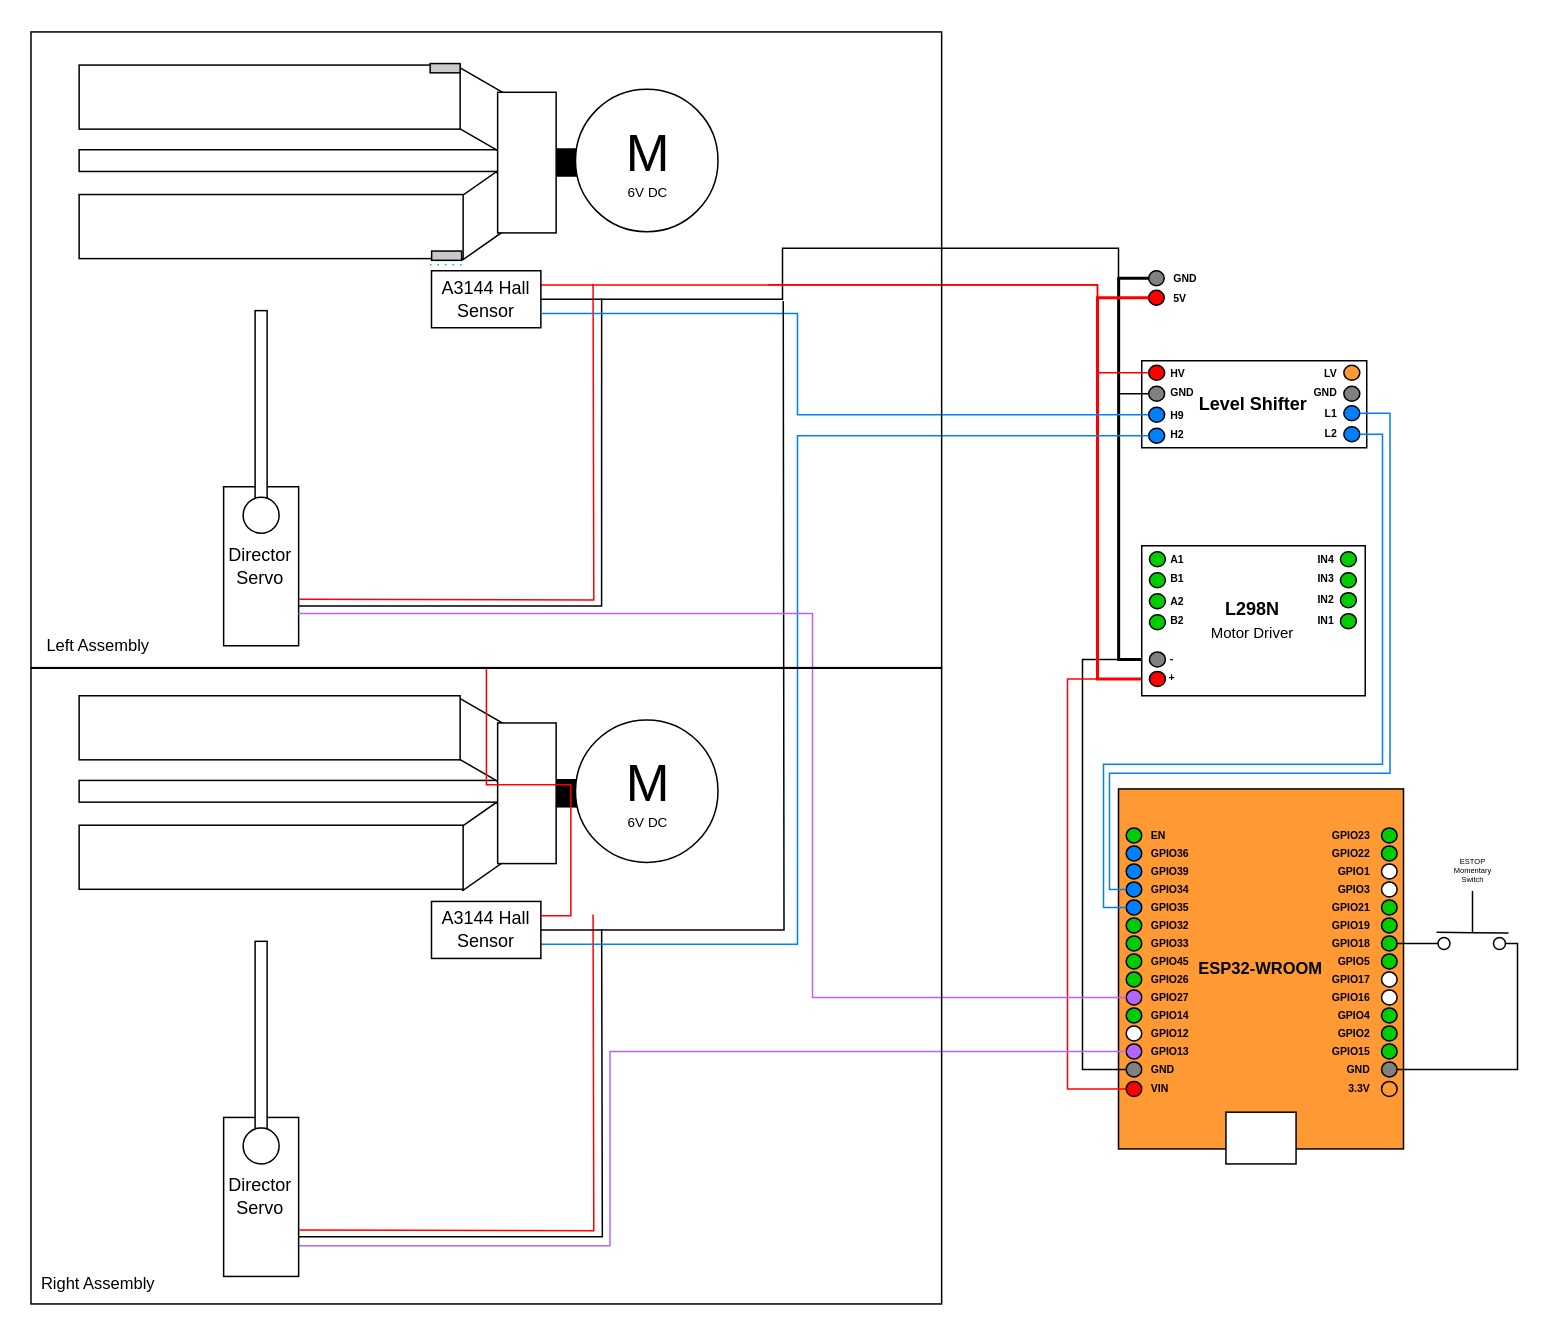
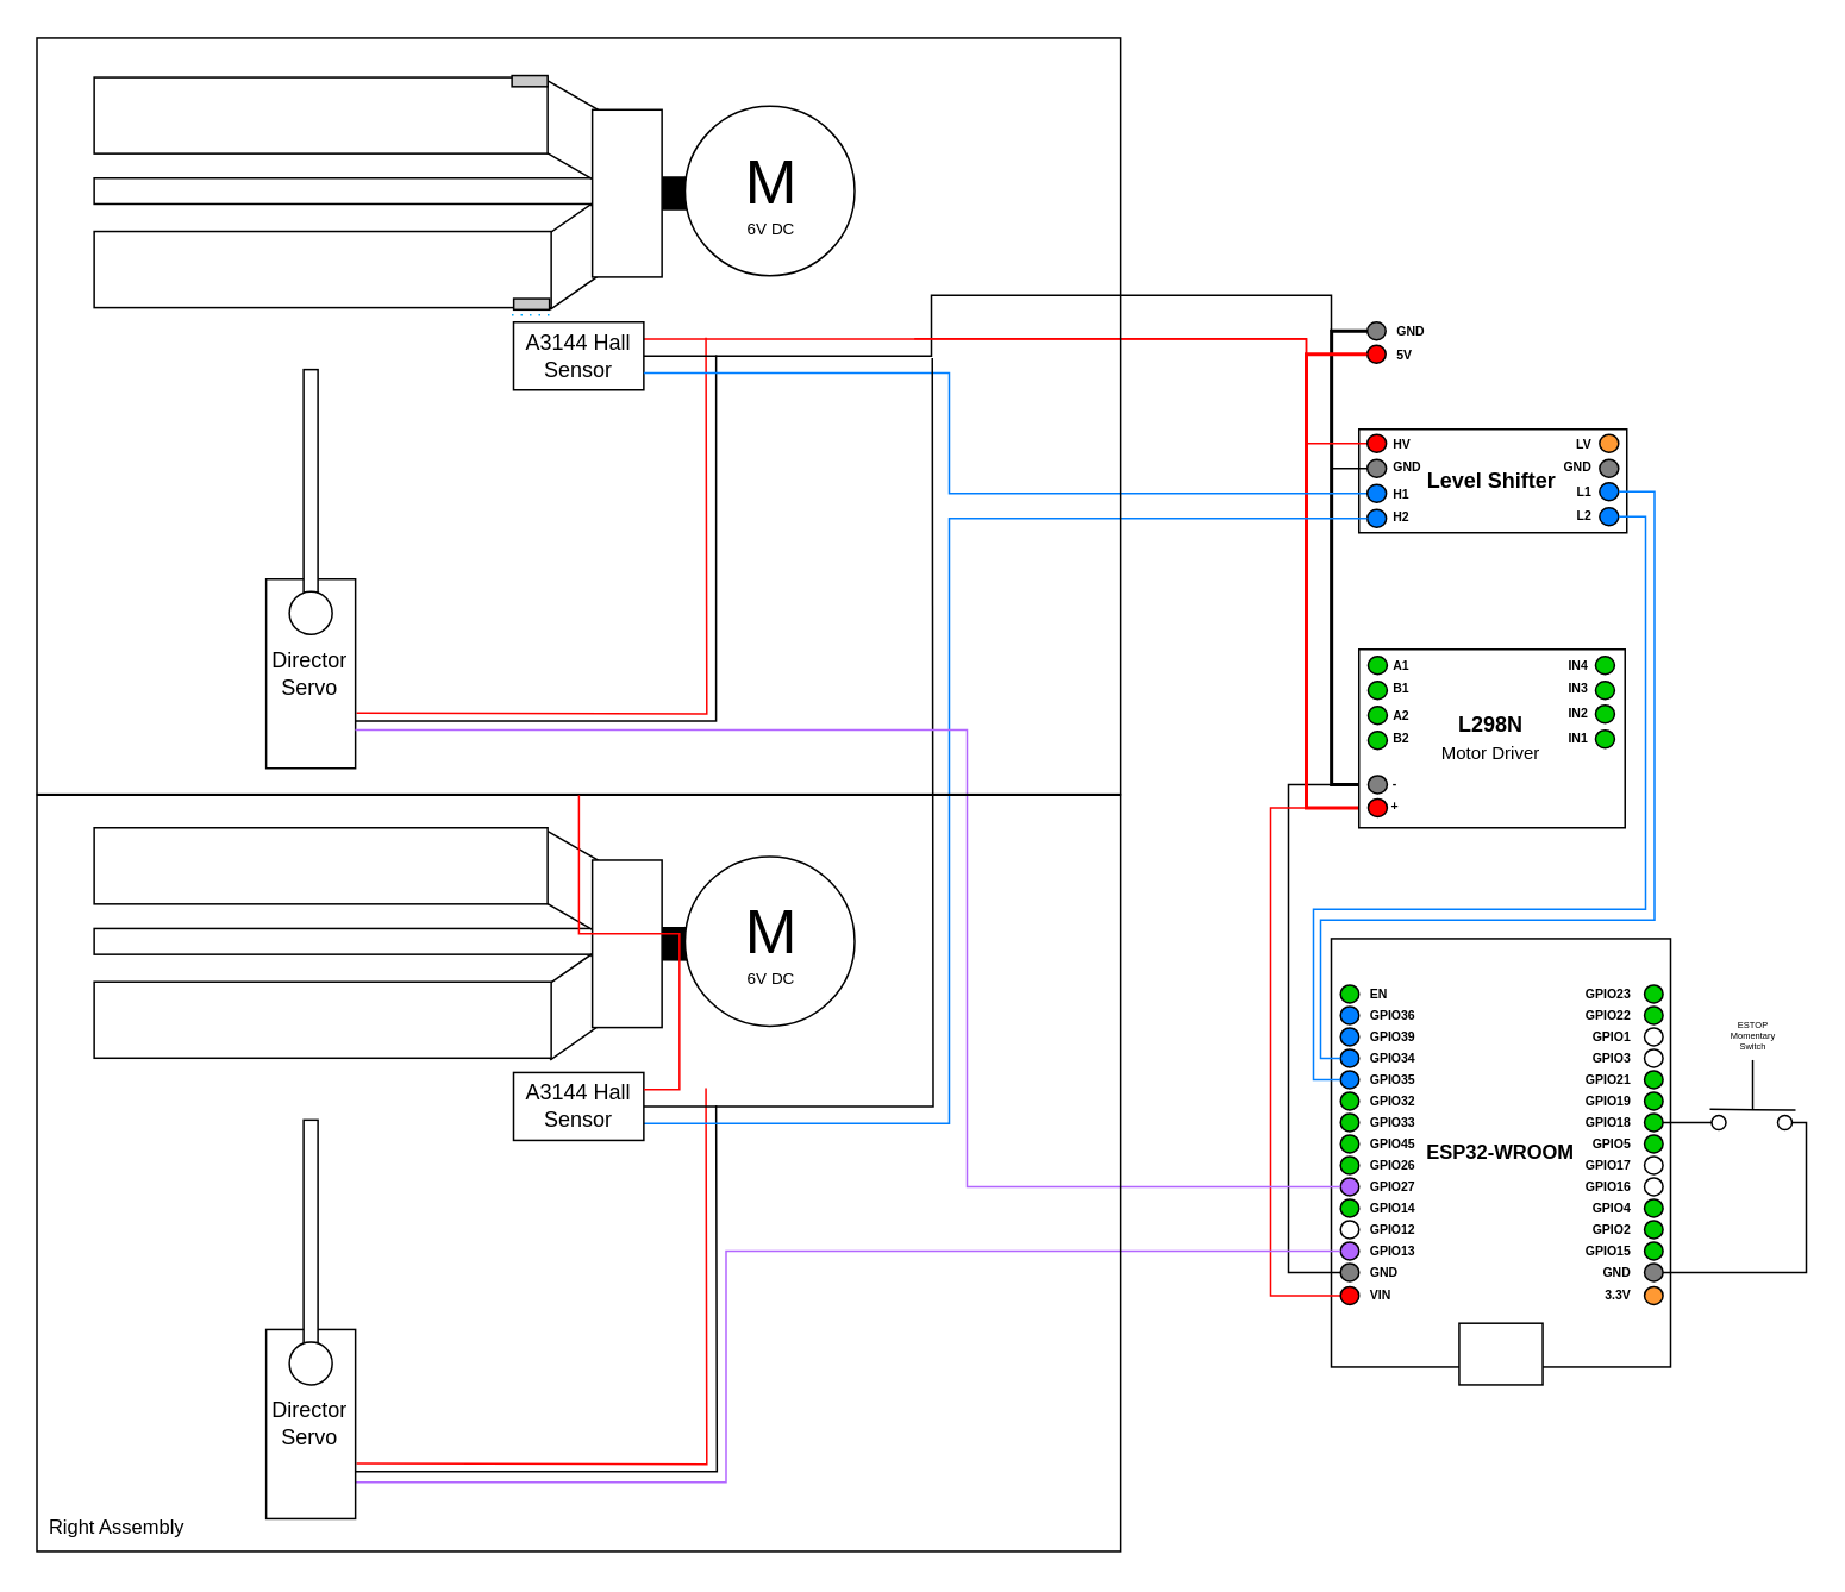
- <mxCell id="122" value="H9" style="text;html=1;strokeColor=none;fillColor=none;align=left;verticalAlign=middle;whiteSpace=wrap;rounded=0;fontSize=7;fontStyle=1" vertex="1" parent="1"><mxGeometry x="777.901" y="273" width="26.607" height="7.0" as="geometry" /></mxCell>
+ <mxCell id="122" value="H1" style="text;html=1;strokeColor=none;fillColor=none;align=left;verticalAlign=middle;whiteSpace=wrap;rounded=0;fontSize=7;fontStyle=1" vertex="1" parent="1"><mxGeometry x="777.901" y="273" width="26.607" height="7.0" as="geometry" /></mxCell>
- <mxCell id="131" value="Left Assembly" style="text;html=1;align=center;verticalAlign=middle;whiteSpace=wrap;rounded=0;fontFamily=Helvetica;fontSize=11;fontColor=default;labelBackgroundColor=default;" vertex="1" parent="1"><mxGeometry x="20" y="415" width="90" height="30" as="geometry" /></mxCell>
- <mxCell id="7" value="&lt;font style=&quot;font-size: 11px;&quot;&gt;&lt;b style=&quot;font-size: 11px;&quot;&gt;ESP32-WROOM&lt;/b&gt;&lt;/font&gt;" style="rounded=0;whiteSpace=wrap;html=1;fontSize=11;verticalAlign=middle;fillColor=#ff9933;" parent="1" vertex="1"><mxGeometry x="745" y="525.46" width="190" height="240" as="geometry" /></mxCell>
+ <mxCell id="7" value="&lt;font style=&quot;font-size: 11px;&quot;&gt;&lt;b style=&quot;font-size: 11px;&quot;&gt;ESP32-WROOM&lt;/b&gt;&lt;/font&gt;" style="rounded=0;whiteSpace=wrap;html=1;fontSize=11;verticalAlign=middle;" parent="1" vertex="1"><mxGeometry x="745" y="525.46" width="190" height="240" as="geometry" /></mxCell>
